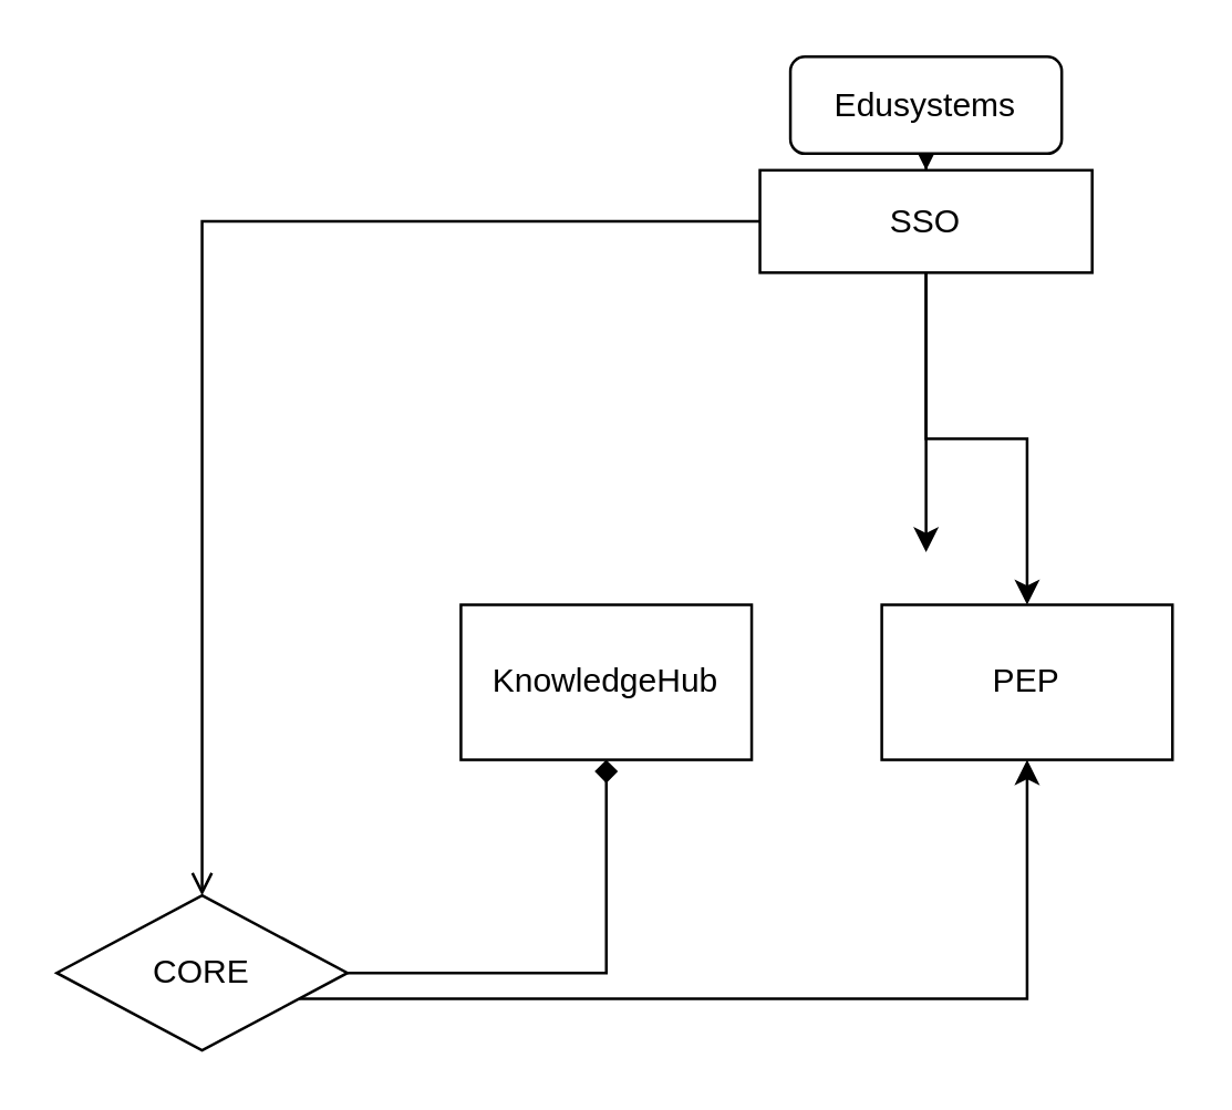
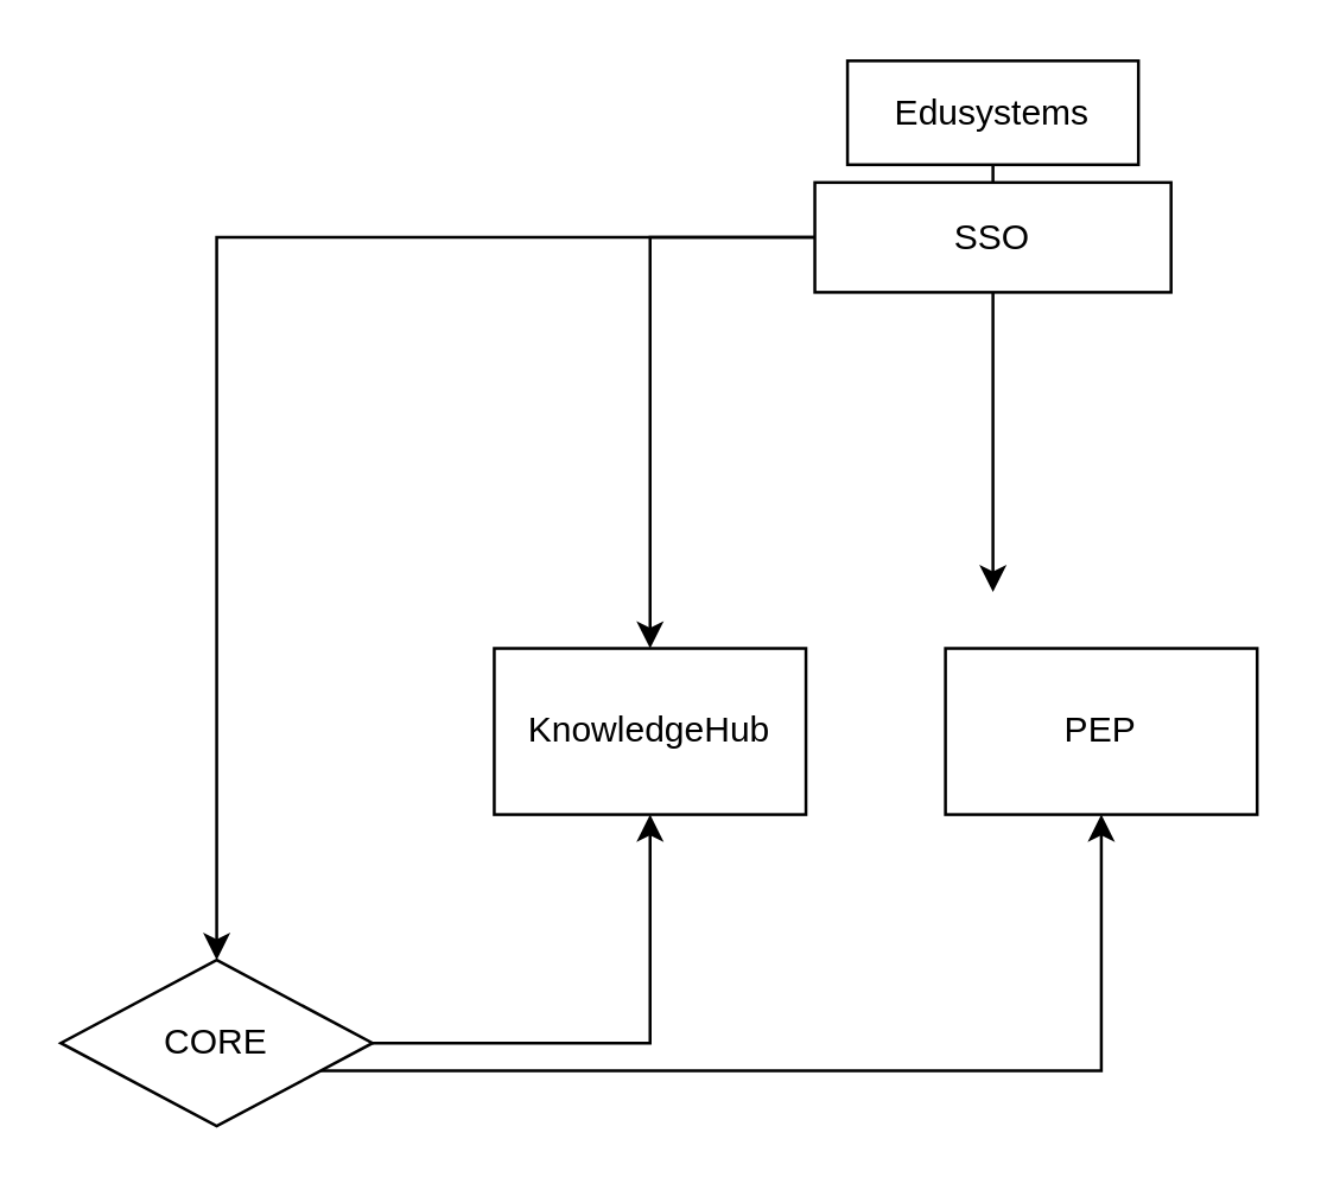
- <mxCell id="3" value="Edusystems" style="whiteSpace=wrap;html=1;rounded=1;" vertex="1" parent="1"><mxGeometry x="285" y="20" width="98" height="35" as="geometry" /></mxCell>
+ <mxCell id="3" value="Edusystems" style="rounded=0;whiteSpace=wrap;html=1;" vertex="1" parent="1"><mxGeometry x="285" y="20" width="98" height="35" as="geometry" /></mxCell>
- <mxCell id="2" style="edgeStyle=orthogonalEdgeStyle;rounded=0;orthogonalLoop=1;jettySize=auto;html=1;entryX=0.5;entryY=0;entryDx=0;entryDy=0;" edge="1" parent="1" source="3" target="9"><mxGeometry relative="1" as="geometry" /></mxCell>
+ <mxCell id="2" style="edgeStyle=orthogonalEdgeStyle;rounded=0;orthogonalLoop=1;jettySize=auto;html=1;entryX=0.5;entryY=0;entryDx=0;entryDy=0;endArrow=none;" edge="1" parent="1" source="3" target="9"><mxGeometry relative="1" as="geometry" /></mxCell>
- <mxCell id="6" style="edgeStyle=orthogonalEdgeStyle;rounded=0;orthogonalLoop=1;jettySize=auto;html=1;" edge="1" parent="1" source="9" target="5"><mxGeometry relative="1" as="geometry" /></mxCell>
+ <mxCell id="6" style="edgeStyle=orthogonalEdgeStyle;rounded=0;orthogonalLoop=1;jettySize=auto;html=1;" edge="1" parent="1" source="9" target="4"><mxGeometry relative="1" as="geometry" /></mxCell>
- <mxCell id="10" style="edgeStyle=orthogonalEdgeStyle;rounded=0;orthogonalLoop=1;jettySize=auto;html=1;endArrow=diamond;" edge="1" parent="1" source="12" target="4"><mxGeometry relative="1" as="geometry" /></mxCell>
+ <mxCell id="10" style="edgeStyle=orthogonalEdgeStyle;rounded=0;orthogonalLoop=1;jettySize=auto;html=1;" edge="1" parent="1" source="12" target="4"><mxGeometry relative="1" as="geometry" /></mxCell>
- <mxCell id="8" style="edgeStyle=orthogonalEdgeStyle;rounded=0;orthogonalLoop=1;jettySize=auto;html=1;exitX=0;exitY=0.5;exitDx=0;exitDy=0;endArrow=open;" edge="1" parent="1" source="9" target="12"><mxGeometry relative="1" as="geometry" /></mxCell>
+ <mxCell id="8" style="edgeStyle=orthogonalEdgeStyle;rounded=0;orthogonalLoop=1;jettySize=auto;html=1;exitX=0;exitY=0.5;exitDx=0;exitDy=0;" edge="1" parent="1" source="9" target="12"><mxGeometry relative="1" as="geometry" /></mxCell>
